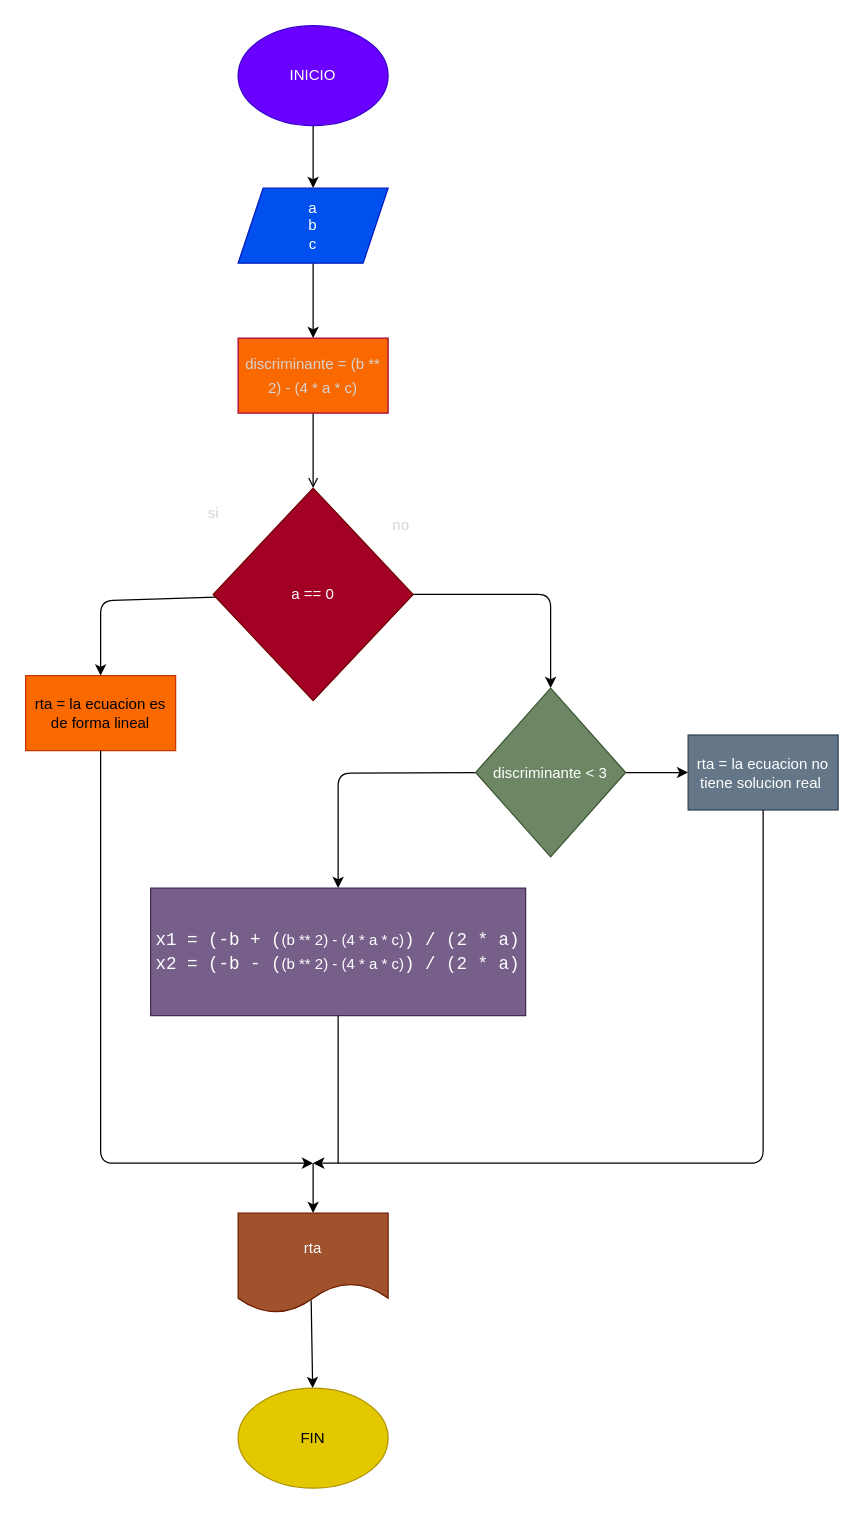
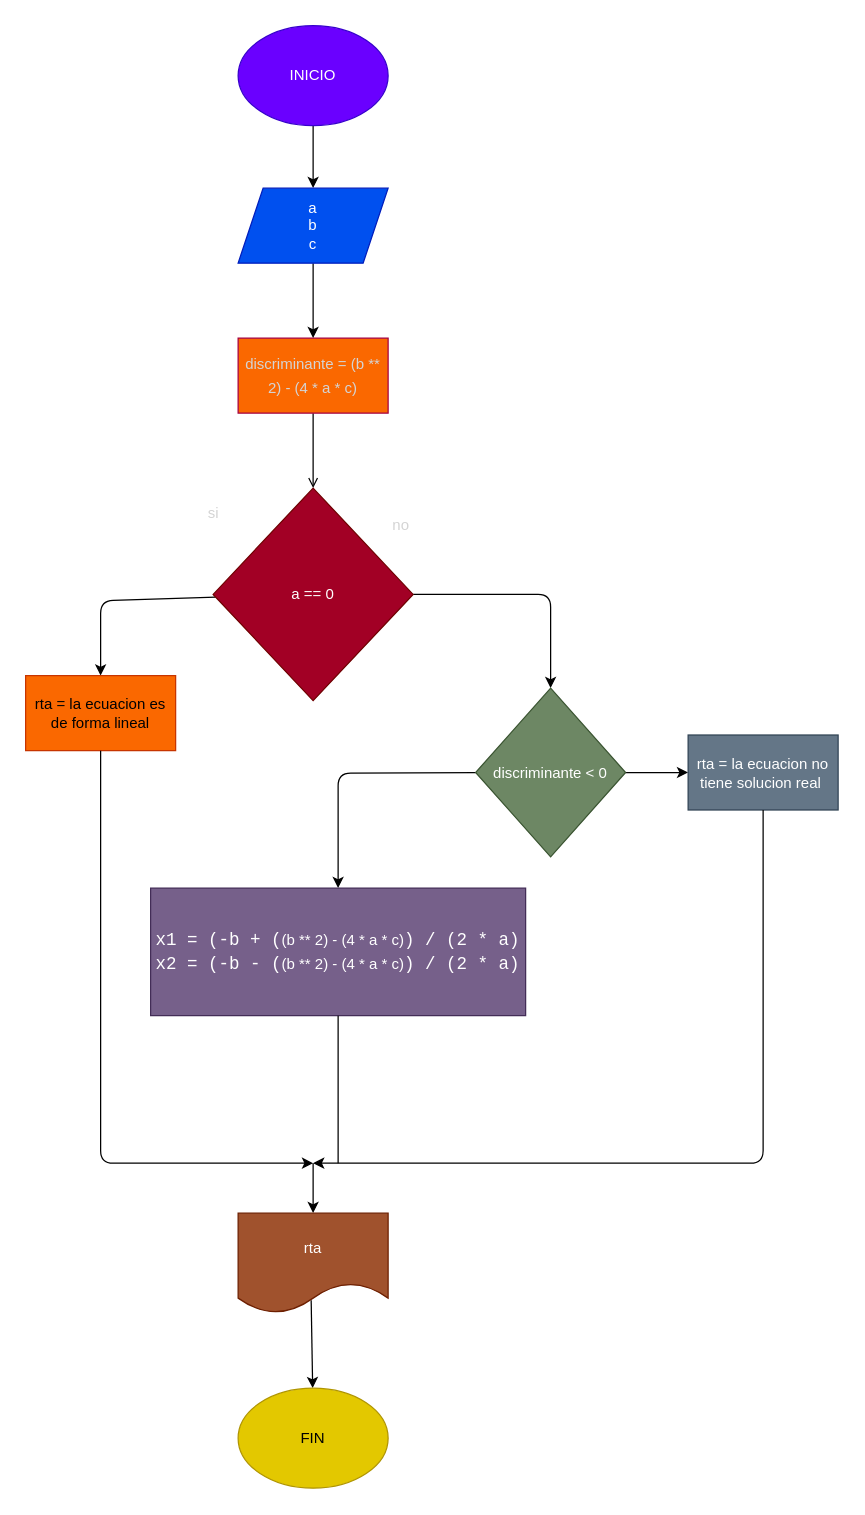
- <mxCell id="16" value="discriminante &amp;lt; 3" style="rhombus;whiteSpace=wrap;html=1;labelBackgroundColor=none;fontFamily=Helvetica;fontSize=12;fontColor=#ffffff;fillColor=#6d8764;strokeColor=#3A5431;" vertex="1" parent="1"><mxGeometry x="380" y="550" width="120" height="135" as="geometry" /></mxCell>
+ <mxCell id="16" value="discriminante &amp;lt; 0" style="rhombus;whiteSpace=wrap;html=1;labelBackgroundColor=none;fontFamily=Helvetica;fontSize=12;fontColor=#ffffff;fillColor=#6d8764;strokeColor=#3A5431;" vertex="1" parent="1"><mxGeometry x="380" y="550" width="120" height="135" as="geometry" /></mxCell>
